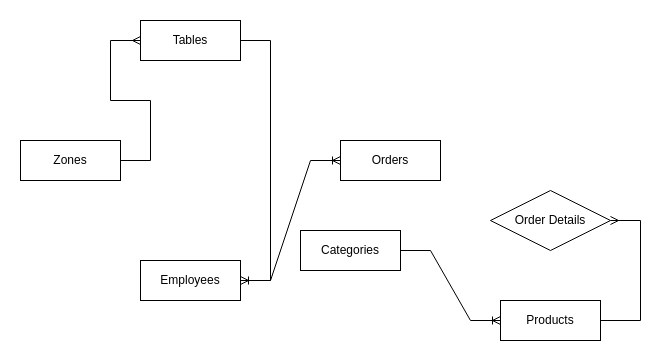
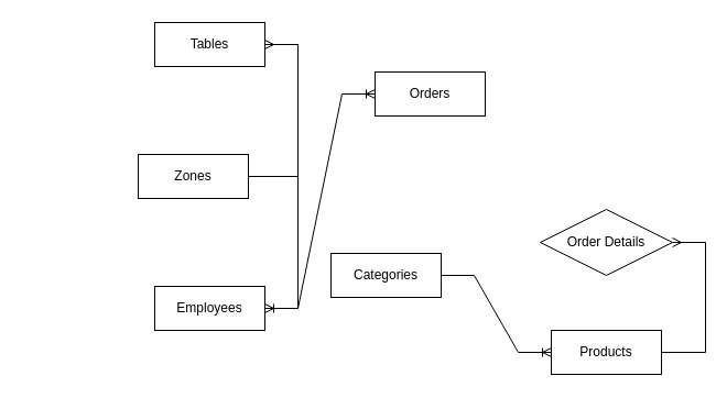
- <mxCell id="12" value="Zones" style="whiteSpace=wrap;html=1;align=center;" vertex="1" parent="1"><mxGeometry x="20" y="140" width="100" height="40" as="geometry" /></mxCell>
+ <mxCell id="12" value="Zones" style="whiteSpace=wrap;html=1;align=center;" vertex="1" parent="1"><mxGeometry x="125" y="140" width="100" height="40" as="geometry" /></mxCell>
- <mxCell id="3" value="Orders" style="whiteSpace=wrap;html=1;align=center;" vertex="1" parent="1"><mxGeometry x="340" y="140" width="100" height="40" as="geometry" /></mxCell>
+ <mxCell id="3" value="Orders" style="whiteSpace=wrap;html=1;align=center;" vertex="1" parent="1"><mxGeometry x="340" y="65" width="100" height="40" as="geometry" /></mxCell>
